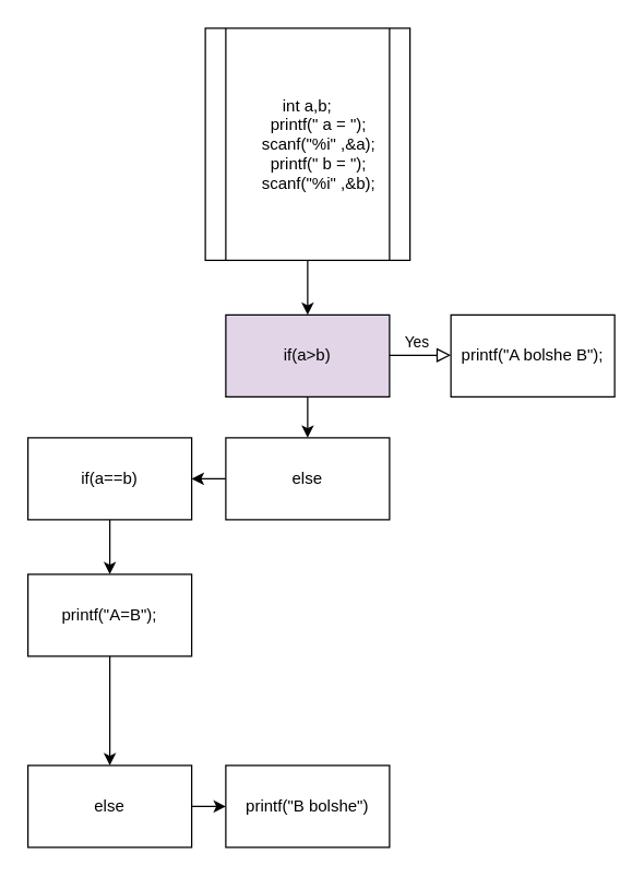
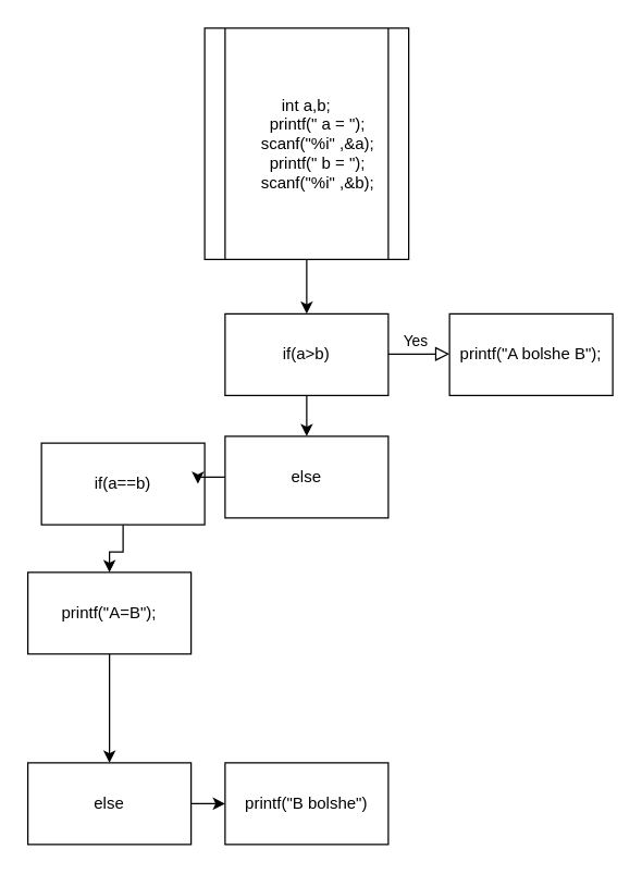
- <mxCell id="7" value="if(a&gt;b)" style="rounded=0;whiteSpace=wrap;html=1;fillColor=#e1d5e7;" vertex="1" parent="1"><mxGeometry x="165" y="230" width="120" height="60" as="geometry" /></mxCell>
+ <mxCell id="7" value="if(a&gt;b)" style="rounded=0;whiteSpace=wrap;html=1;" vertex="1" parent="1"><mxGeometry x="165" y="230" width="120" height="60" as="geometry" /></mxCell>
- <mxCell id="10" value="if(a==b)" style="rounded=0;whiteSpace=wrap;html=1;" vertex="1" parent="1"><mxGeometry x="20" y="320" width="120" height="60" as="geometry" /></mxCell>
+ <mxCell id="10" value="if(a==b)" style="rounded=0;whiteSpace=wrap;html=1;" vertex="1" parent="1"><mxGeometry x="30" y="325" width="120" height="60" as="geometry" /></mxCell>
